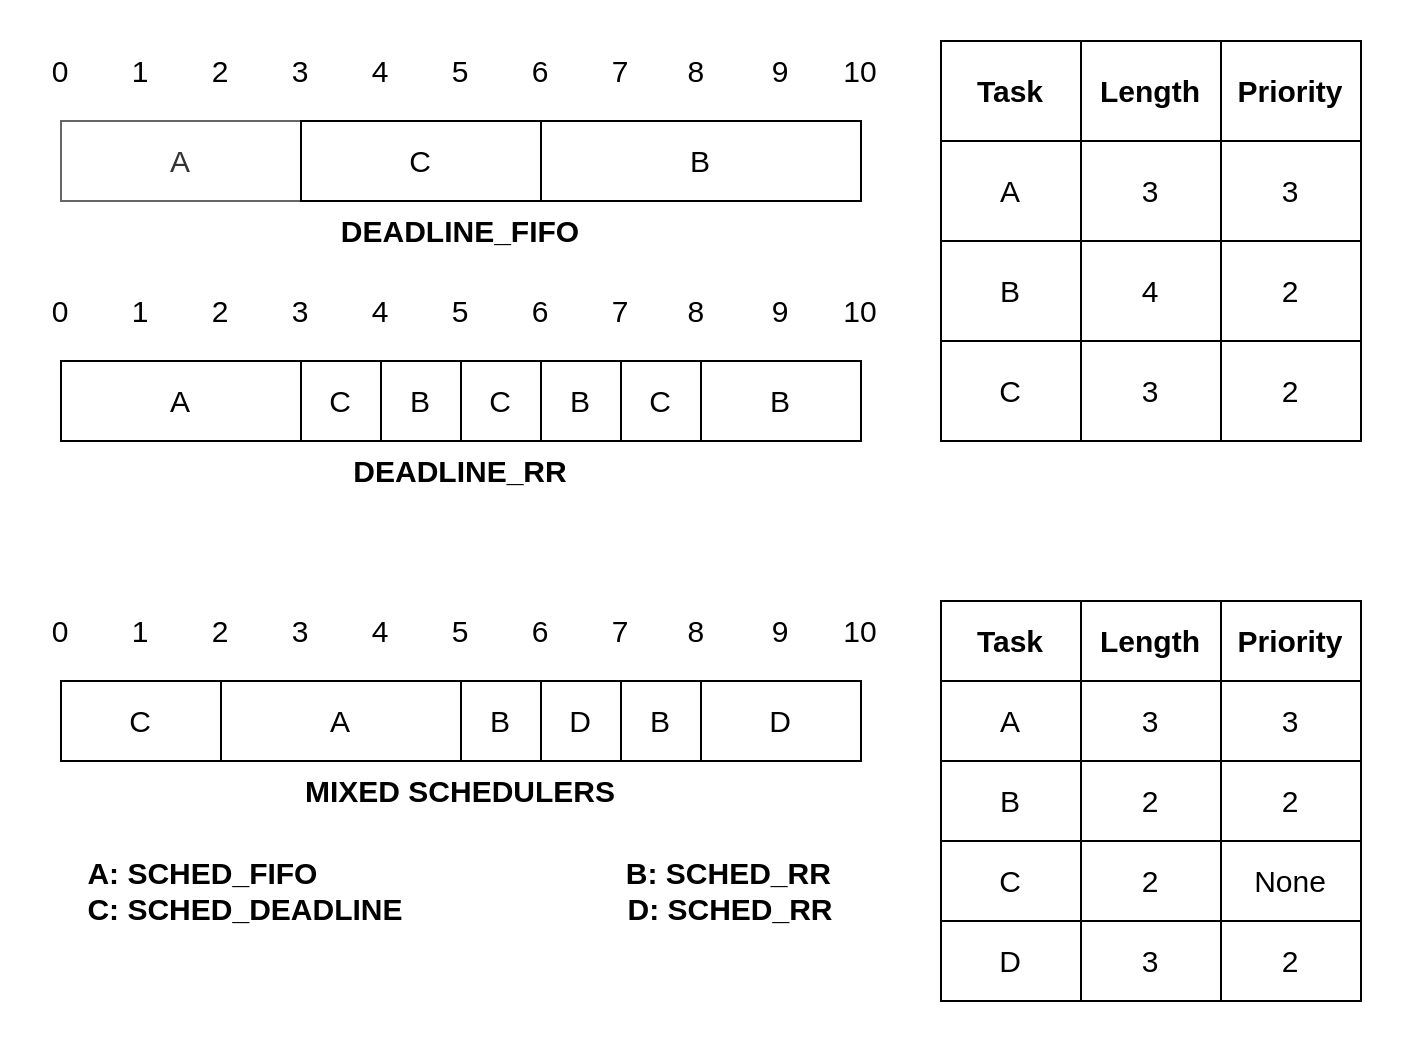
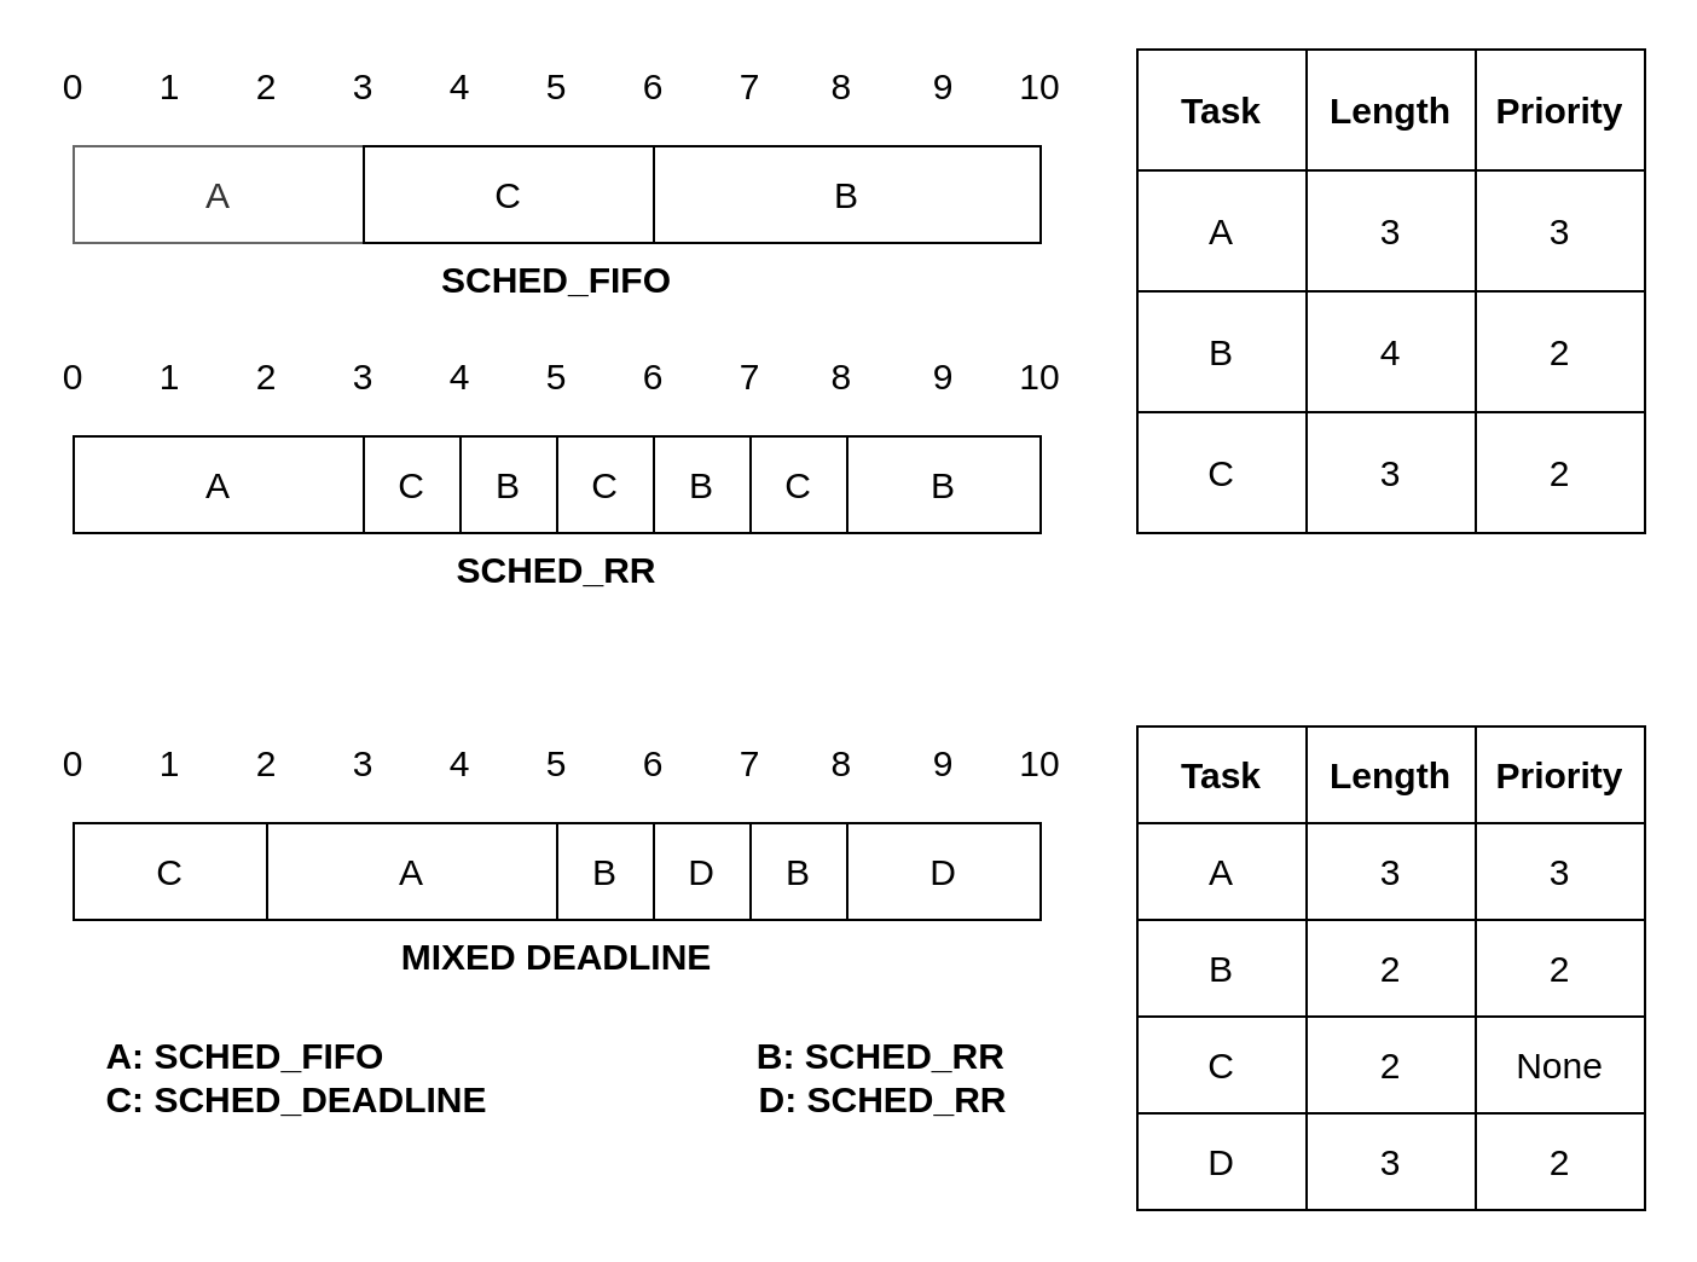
- <mxCell id="2" value="&lt;font style=&quot;font-size: 15px&quot;&gt;&lt;b&gt;DEADLINE_FIFO&lt;/b&gt;&lt;/font&gt;" style="rounded=0;whiteSpace=wrap;html=1;fillColor=none;labelPosition=center;verticalLabelPosition=bottom;align=center;verticalAlign=top;" vertex="1" parent="1"><mxGeometry x="30" y="60" width="400" height="40" as="geometry" /></mxCell>
+ <mxCell id="2" value="&lt;font style=&quot;font-size: 15px&quot;&gt;&lt;b&gt;SCHED_FIFO&lt;/b&gt;&lt;/font&gt;" style="rounded=0;whiteSpace=wrap;html=1;fillColor=none;labelPosition=center;verticalLabelPosition=bottom;align=center;verticalAlign=top;" vertex="1" parent="1"><mxGeometry x="30" y="60" width="400" height="40" as="geometry" /></mxCell>
- <mxCell id="3" value="&lt;font style=&quot;font-size: 15px&quot;&gt;&lt;b&gt;DEADLINE_RR&lt;/b&gt;&lt;/font&gt;" style="rounded=0;whiteSpace=wrap;html=1;fillColor=none;labelPosition=center;verticalLabelPosition=bottom;align=center;verticalAlign=top;" vertex="1" parent="1"><mxGeometry x="30" y="180" width="400" height="40" as="geometry" /></mxCell>
+ <mxCell id="3" value="&lt;font style=&quot;font-size: 15px&quot;&gt;&lt;b&gt;SCHED_RR&lt;/b&gt;&lt;/font&gt;" style="rounded=0;whiteSpace=wrap;html=1;fillColor=none;labelPosition=center;verticalLabelPosition=bottom;align=center;verticalAlign=top;" vertex="1" parent="1"><mxGeometry x="30" y="180" width="400" height="40" as="geometry" /></mxCell>
- <mxCell id="53" value="&lt;span style=&quot;font-size: 15px&quot;&gt;&lt;b&gt;MIXED SCHEDULERS&lt;/b&gt;&lt;/span&gt;" style="rounded=0;whiteSpace=wrap;html=1;fillColor=none;labelPosition=center;verticalLabelPosition=bottom;align=center;verticalAlign=top;" vertex="1" parent="1"><mxGeometry x="30" y="340" width="400" height="40" as="geometry" /></mxCell>
+ <mxCell id="53" value="&lt;span style=&quot;font-size: 15px&quot;&gt;&lt;b&gt;MIXED DEADLINE&lt;/b&gt;&lt;/span&gt;" style="rounded=0;whiteSpace=wrap;html=1;fillColor=none;labelPosition=center;verticalLabelPosition=bottom;align=center;verticalAlign=top;" vertex="1" parent="1"><mxGeometry x="30" y="340" width="400" height="40" as="geometry" /></mxCell>
